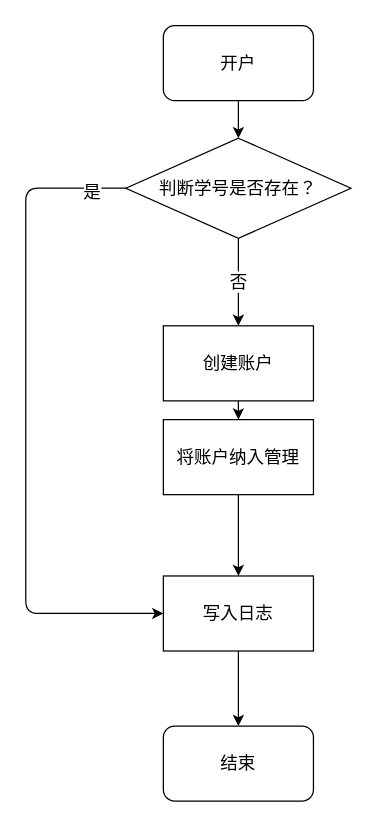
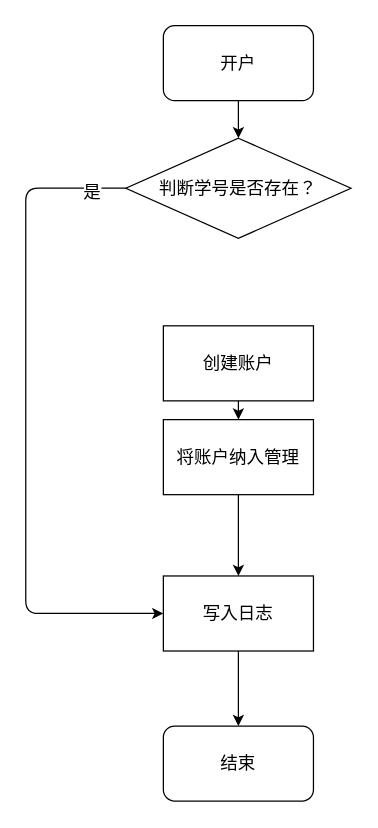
- <mxCell id="6" value="否" style="edgeStyle=orthogonalEdgeStyle;html=1;exitX=0.5;exitY=1;exitDx=0;exitDy=0;entryX=0.5;entryY=0;entryDx=0;entryDy=0;fontSize=14;" edge="1" parent="1" source="7" target="9"><mxGeometry relative="1" as="geometry" /></mxCell>
